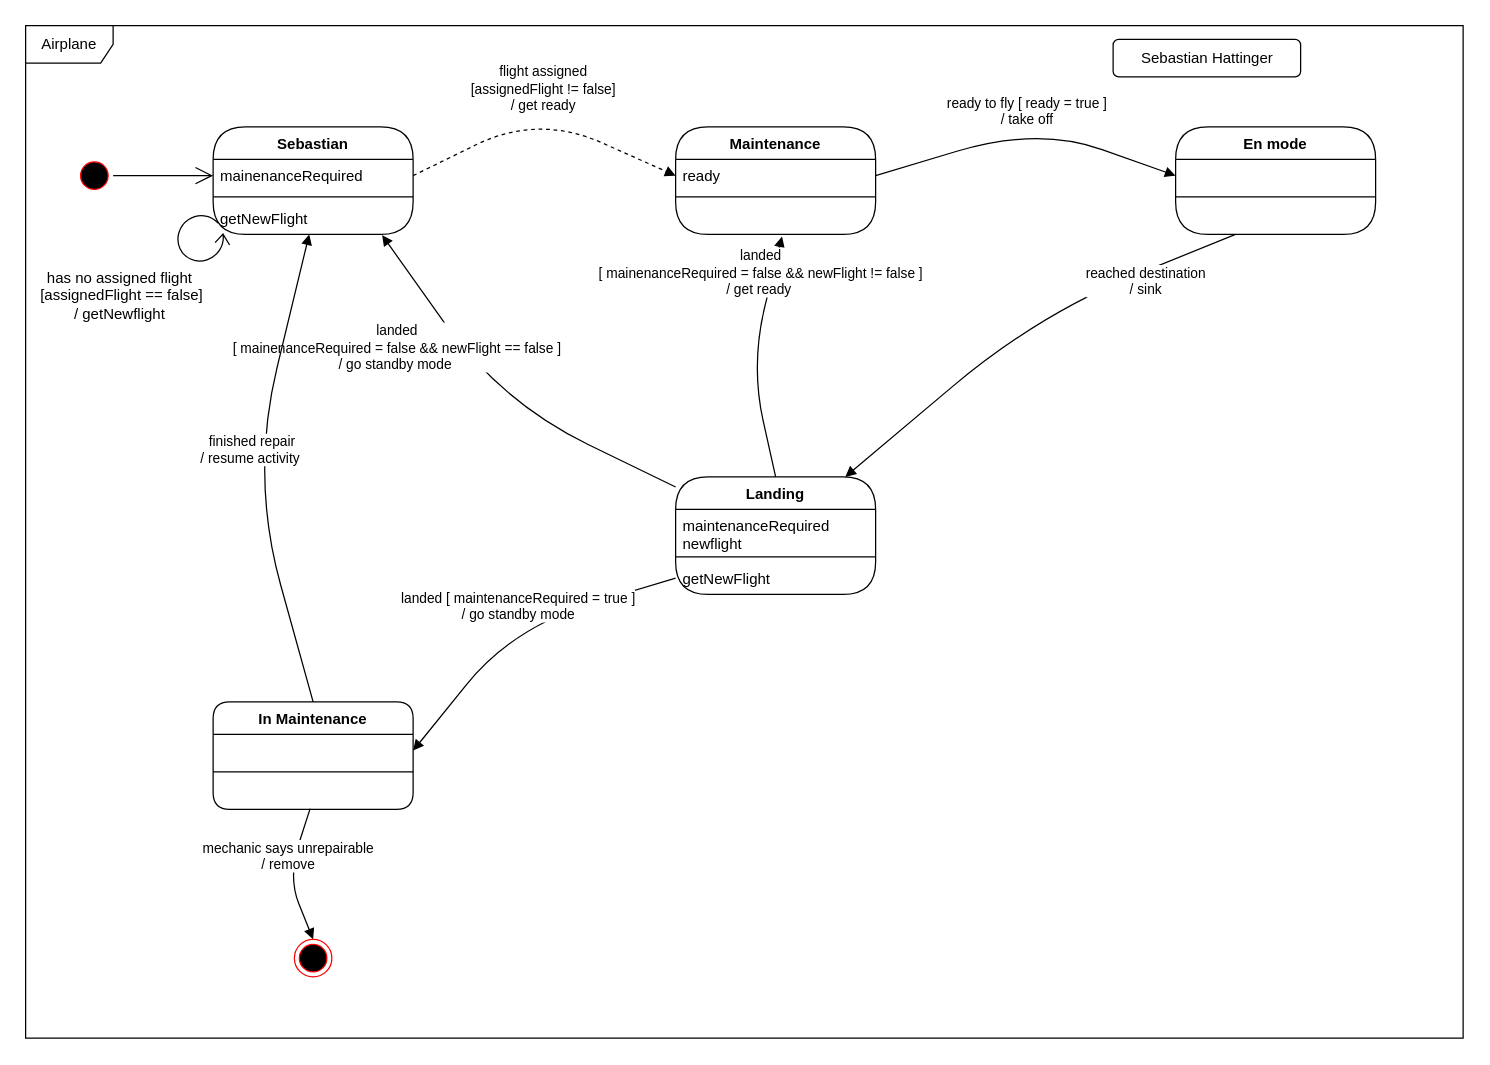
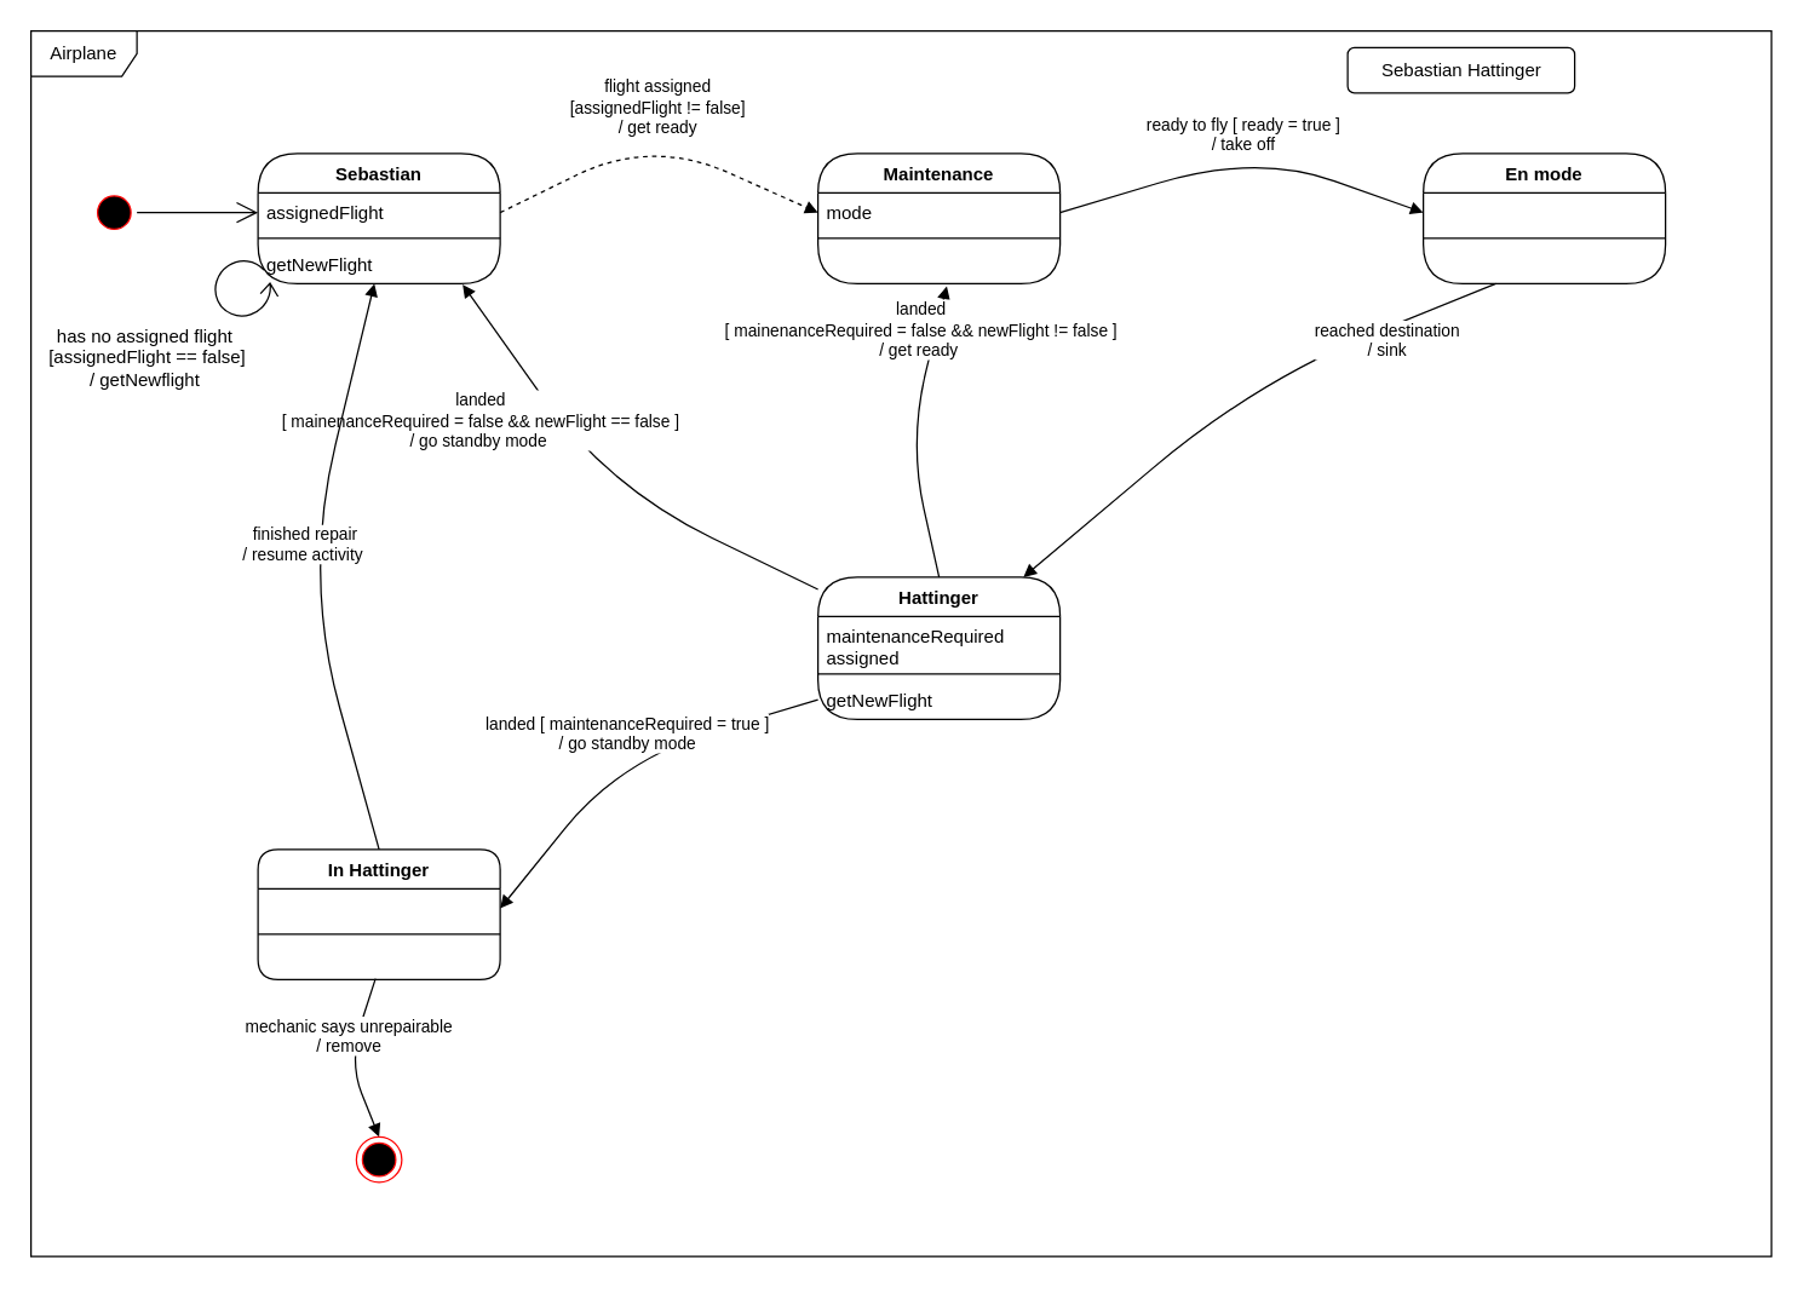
- <mxCell id="5" value="mainenanceRequired" style="text;strokeColor=none;fillColor=none;align=left;verticalAlign=top;spacingLeft=4;spacingRight=4;overflow=hidden;rotatable=0;points=[[0,0.5],[1,0.5]];portConstraint=eastwest;" vertex="1" parent="4"><mxGeometry y="26" width="160" height="26" as="geometry" /></mxCell>
+ <mxCell id="5" value="assignedFlight" style="text;strokeColor=none;fillColor=none;align=left;verticalAlign=top;spacingLeft=4;spacingRight=4;overflow=hidden;rotatable=0;points=[[0,0.5],[1,0.5]];portConstraint=eastwest;" vertex="1" parent="4"><mxGeometry y="26" width="160" height="26" as="geometry" /></mxCell>
- <mxCell id="20" value="ready" style="text;strokeColor=none;fillColor=none;align=left;verticalAlign=top;spacingLeft=4;spacingRight=4;overflow=hidden;rotatable=0;points=[[0,0.5],[1,0.5]];portConstraint=eastwest;" vertex="1" parent="19"><mxGeometry y="26" width="160" height="26" as="geometry" /></mxCell>
+ <mxCell id="20" value="mode" style="text;strokeColor=none;fillColor=none;align=left;verticalAlign=top;spacingLeft=4;spacingRight=4;overflow=hidden;rotatable=0;points=[[0,0.5],[1,0.5]];portConstraint=eastwest;" vertex="1" parent="19"><mxGeometry y="26" width="160" height="26" as="geometry" /></mxCell>
- <mxCell id="24" value="Landing" style="swimlane;fontStyle=1;align=center;verticalAlign=top;childLayout=stackLayout;horizontal=1;startSize=26;horizontalStack=0;resizeParent=1;resizeParentMax=0;resizeLast=0;collapsible=1;marginBottom=0;rounded=1;arcSize=37;" vertex="1" parent="1"><mxGeometry x="540" y="381" width="160" height="94" as="geometry" /></mxCell>
+ <mxCell id="24" value="Hattinger" style="swimlane;fontStyle=1;align=center;verticalAlign=top;childLayout=stackLayout;horizontal=1;startSize=26;horizontalStack=0;resizeParent=1;resizeParentMax=0;resizeLast=0;collapsible=1;marginBottom=0;rounded=1;arcSize=37;" vertex="1" parent="1"><mxGeometry x="540" y="381" width="160" height="94" as="geometry" /></mxCell>
- <mxCell id="25" value="maintenanceRequired&#10;newflight" style="text;strokeColor=none;fillColor=none;align=left;verticalAlign=top;spacingLeft=4;spacingRight=4;overflow=hidden;rotatable=0;points=[[0,0.5],[1,0.5]];portConstraint=eastwest;" vertex="1" parent="24"><mxGeometry y="26" width="160" height="34" as="geometry" /></mxCell>
+ <mxCell id="25" value="maintenanceRequired&#10;assigned" style="text;strokeColor=none;fillColor=none;align=left;verticalAlign=top;spacingLeft=4;spacingRight=4;overflow=hidden;rotatable=0;points=[[0,0.5],[1,0.5]];portConstraint=eastwest;" vertex="1" parent="24"><mxGeometry y="26" width="160" height="34" as="geometry" /></mxCell>
- <mxCell id="30" value="In Maintenance" style="swimlane;fontStyle=1;align=center;verticalAlign=top;childLayout=stackLayout;horizontal=1;startSize=26;horizontalStack=0;resizeParent=1;resizeParentMax=0;resizeLast=0;collapsible=1;marginBottom=0;rounded=1;arcSize=17;" vertex="1" parent="1"><mxGeometry x="170" y="561" width="160" height="86" as="geometry" /></mxCell>
+ <mxCell id="30" value="In Hattinger" style="swimlane;fontStyle=1;align=center;verticalAlign=top;childLayout=stackLayout;horizontal=1;startSize=26;horizontalStack=0;resizeParent=1;resizeParentMax=0;resizeLast=0;collapsible=1;marginBottom=0;rounded=1;arcSize=17;" vertex="1" parent="1"><mxGeometry x="170" y="561" width="160" height="86" as="geometry" /></mxCell>
